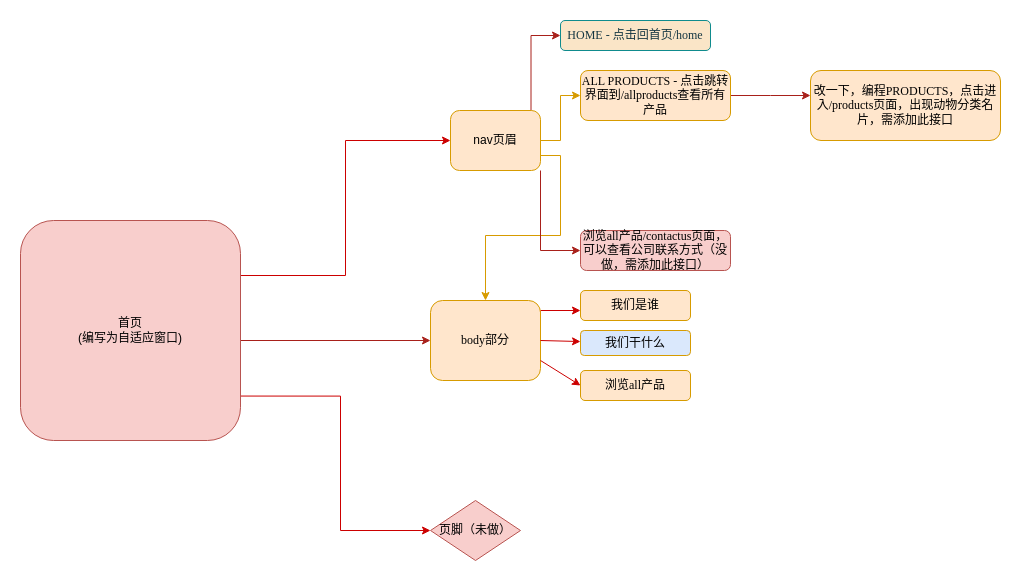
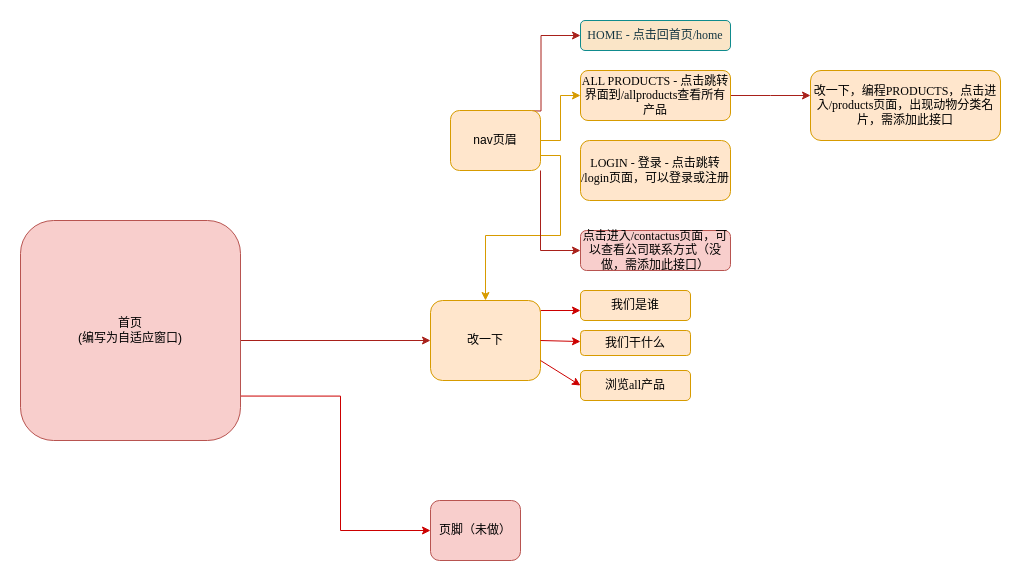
- <mxCell id="11" value="&lt;font face=&quot;Comic Sans MS&quot;&gt;HOME - 点击回首页/home&lt;/font&gt;" style="whiteSpace=wrap;html=1;rounded=1;fillColor=#FAE5C7;strokeColor=#0F8B8D;labelBackgroundColor=none;fontColor=#143642;" parent="1" vertex="1"><mxGeometry x="560" y="20" width="150" height="30" as="geometry" /></mxCell>
+ <mxCell id="11" value="&lt;font face=&quot;Comic Sans MS&quot;&gt;HOME - 点击回首页/home&lt;/font&gt;" style="whiteSpace=wrap;html=1;rounded=1;fillColor=#FAE5C7;strokeColor=#0F8B8D;labelBackgroundColor=none;fontColor=#143642;" parent="1" vertex="1"><mxGeometry x="580" y="20" width="150" height="30" as="geometry" /></mxCell>
+ <mxCell id="14" value="&lt;font face=&quot;Comic Sans MS&quot;&gt;LOGIN - 登录 - 点击跳转 /login页面，可以登录或注册&lt;/font&gt;" style="rounded=1;whiteSpace=wrap;html=1;fillColor=#ffe6cc;strokeColor=#d79b00;labelBackgroundColor=none;" parent="1" vertex="1"><mxGeometry x="580" y="140" width="150" height="60" as="geometry" /></mxCell>
- <mxCell id="3" style="edgeStyle=orthogonalEdgeStyle;rounded=0;orthogonalLoop=1;jettySize=auto;html=1;exitX=1;exitY=0.25;exitDx=0;exitDy=0;entryX=0;entryY=0.5;entryDx=0;entryDy=0;strokeColor=#CC0000;" parent="1" source="5" target="10" edge="1"><mxGeometry relative="1" as="geometry"><mxPoint x="360" y="265" as="sourcePoint" /></mxGeometry></mxCell>
- <mxCell id="15" value="浏览all产品/contactus页面，可以查看公司联系方式（没做，需添加此接口）" style="rounded=1;whiteSpace=wrap;html=1;fontFamily=Comic Sans MS;fillColor=#f8cecc;strokeColor=#b85450;labelBackgroundColor=none;" parent="1" vertex="1"><mxGeometry x="580" y="230" width="150" height="40" as="geometry" /></mxCell>
+ <mxCell id="15" value="点击进入/contactus页面，可以查看公司联系方式（没做，需添加此接口）" style="rounded=1;whiteSpace=wrap;html=1;fontFamily=Comic Sans MS;fillColor=#f8cecc;strokeColor=#b85450;labelBackgroundColor=none;" parent="1" vertex="1"><mxGeometry x="580" y="230" width="150" height="40" as="geometry" /></mxCell>
- <mxCell id="17" value="&lt;font face=&quot;Comic Sans MS&quot;&gt;body部分&lt;/font&gt;" style="rounded=1;whiteSpace=wrap;html=1;fillColor=#ffe6cc;strokeColor=#d79b00;labelBackgroundColor=none;" parent="1" vertex="1"><mxGeometry x="430" y="300" width="110" height="80" as="geometry" /></mxCell>
+ <mxCell id="17" value="&lt;font face=&quot;Comic Sans MS&quot;&gt;改一下&lt;/font&gt;" style="rounded=1;whiteSpace=wrap;html=1;fillColor=#ffe6cc;strokeColor=#d79b00;labelBackgroundColor=none;" parent="1" vertex="1"><mxGeometry x="430" y="300" width="110" height="80" as="geometry" /></mxCell>
- <mxCell id="22" value="我们干什么" style="rounded=1;whiteSpace=wrap;html=1;fillColor=#dae8fc;strokeColor=#d79b00;fontFamily=Comic Sans MS;" parent="1" vertex="1"><mxGeometry x="580" y="330" width="110" height="25" as="geometry" /></mxCell>
+ <mxCell id="22" value="我们干什么" style="rounded=1;whiteSpace=wrap;html=1;fillColor=#ffe6cc;strokeColor=#d79b00;fontFamily=Comic Sans MS;" parent="1" vertex="1"><mxGeometry x="580" y="330" width="110" height="25" as="geometry" /></mxCell>
- <mxCell id="18" value="&lt;font face=&quot;Comic Sans MS&quot;&gt;页脚（未做）&lt;/font&gt;" style="rhombus;whiteSpace=wrap;html=1;labelBackgroundColor=none;fillColor=#f8cecc;strokeColor=#b85450;" parent="1" vertex="1"><mxGeometry x="430" y="500" width="90" height="60" as="geometry" /></mxCell>
+ <mxCell id="18" value="&lt;font face=&quot;Comic Sans MS&quot;&gt;页脚（未做）&lt;/font&gt;" style="rounded=1;whiteSpace=wrap;html=1;labelBackgroundColor=none;fillColor=#f8cecc;strokeColor=#b85450;" parent="1" vertex="1"><mxGeometry x="430" y="500" width="90" height="60" as="geometry" /></mxCell>
